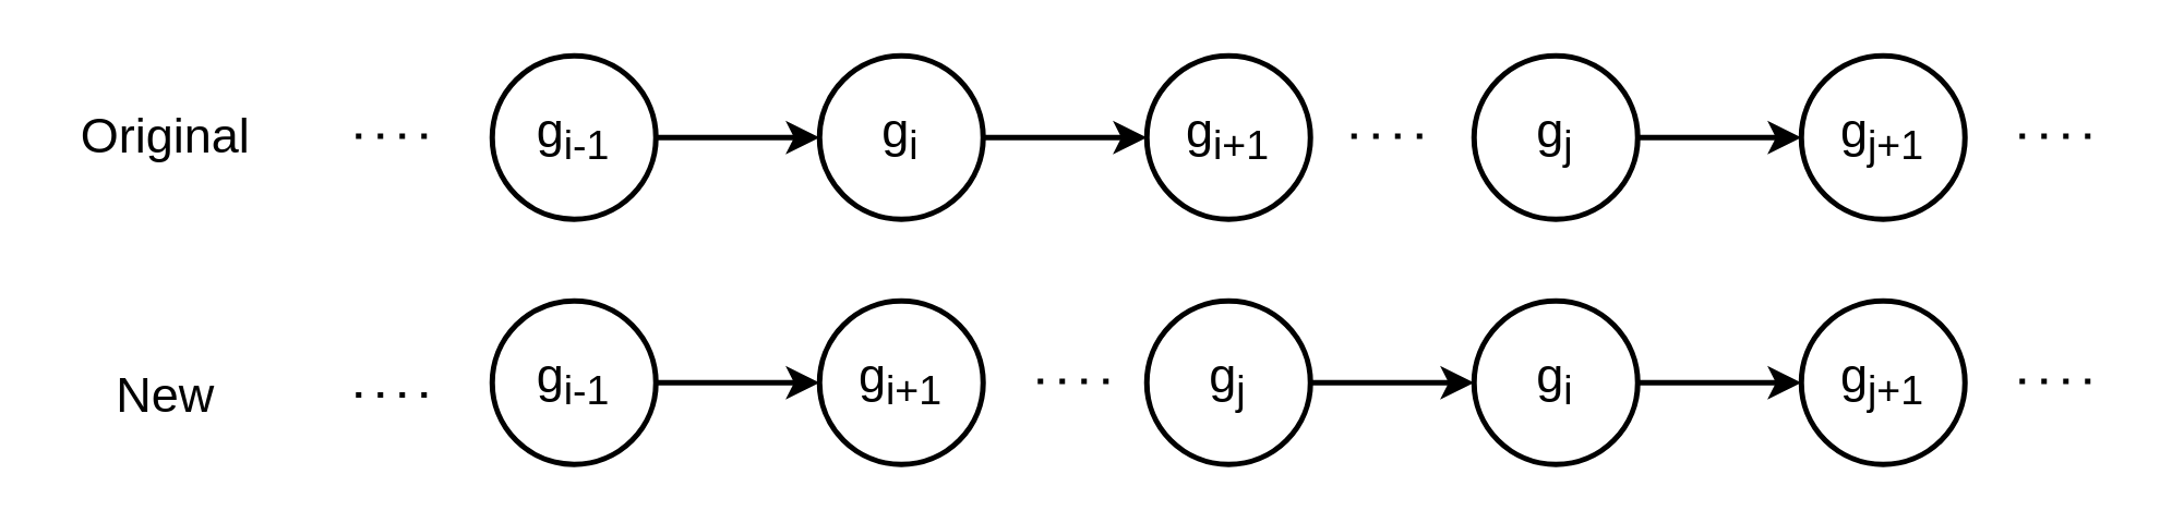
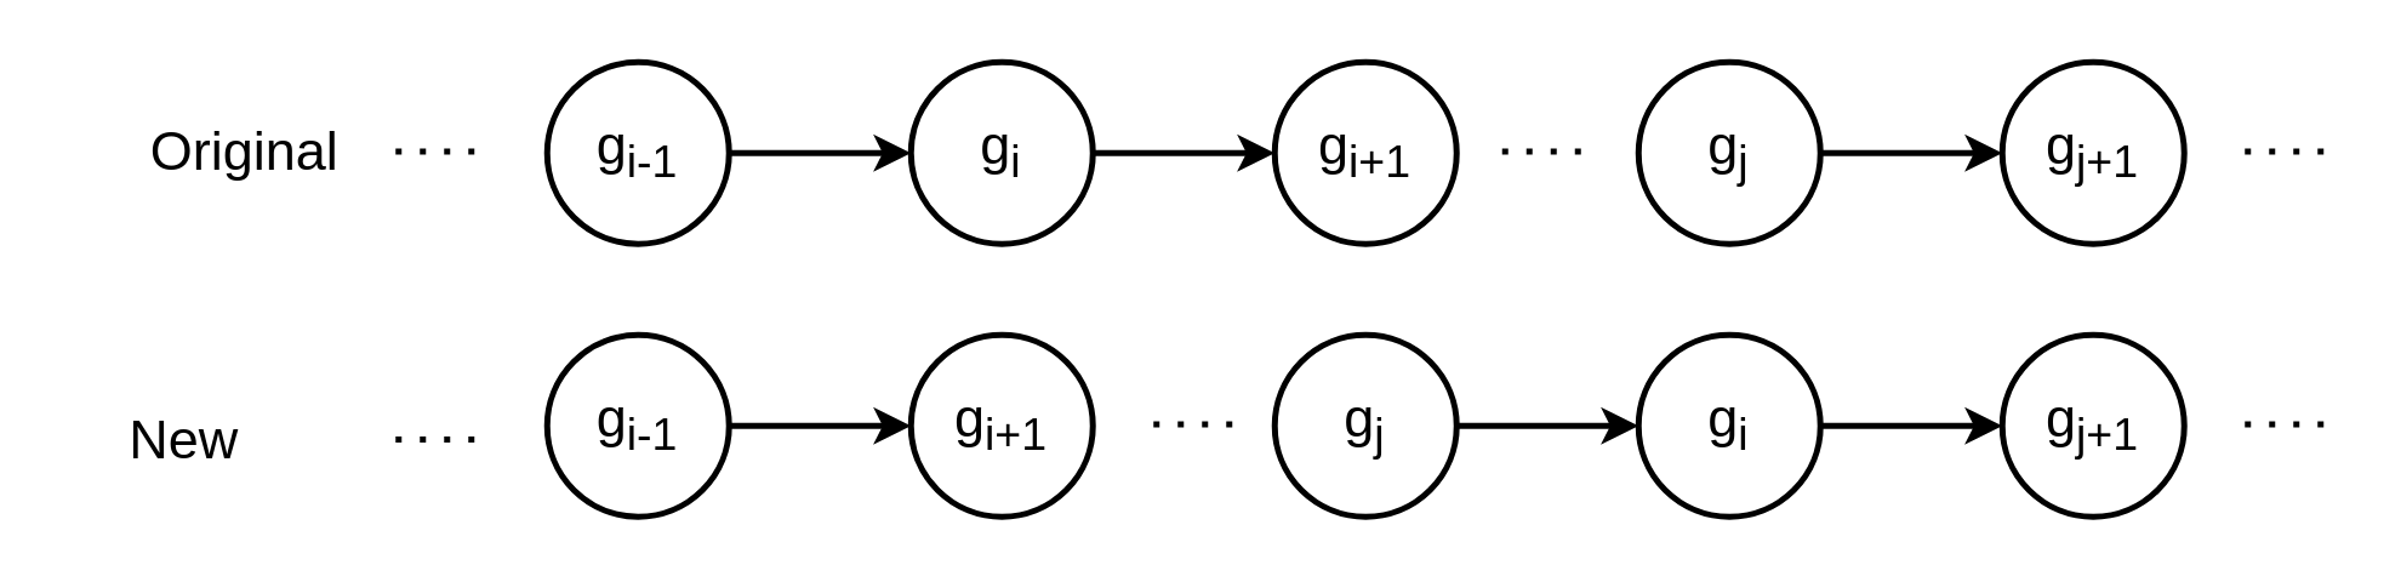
- <mxCell id="2" value="&lt;div style=&quot;font-size: 18px;&quot;&gt;Original&lt;/div&gt;" style="text;html=1;align=center;verticalAlign=middle;resizable=0;points=[];autosize=1;fontSize=18;" vertex="1" parent="1"><mxGeometry x="20" y="35" width="80" height="30" as="geometry" /></mxCell>
+ <mxCell id="2" value="&lt;div style=&quot;font-size: 18px;&quot;&gt;Original&lt;/div&gt;" style="text;html=1;align=center;verticalAlign=middle;resizable=0;points=[];autosize=1;fontSize=18;" vertex="1" parent="1"><mxGeometry x="40" y="35" width="80" height="30" as="geometry" /></mxCell>
